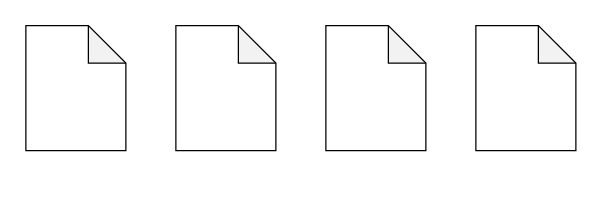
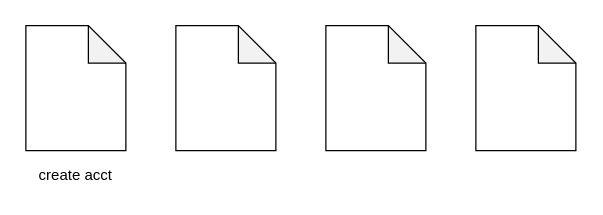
+ <mxCell id="6" value="create acct" style="text;html=1;strokeColor=none;fillColor=none;align=center;verticalAlign=middle;whiteSpace=wrap;rounded=0;" vertex="1" parent="1"><mxGeometry x="20" y="130" width="80" height="20" as="geometry" /></mxCell>
